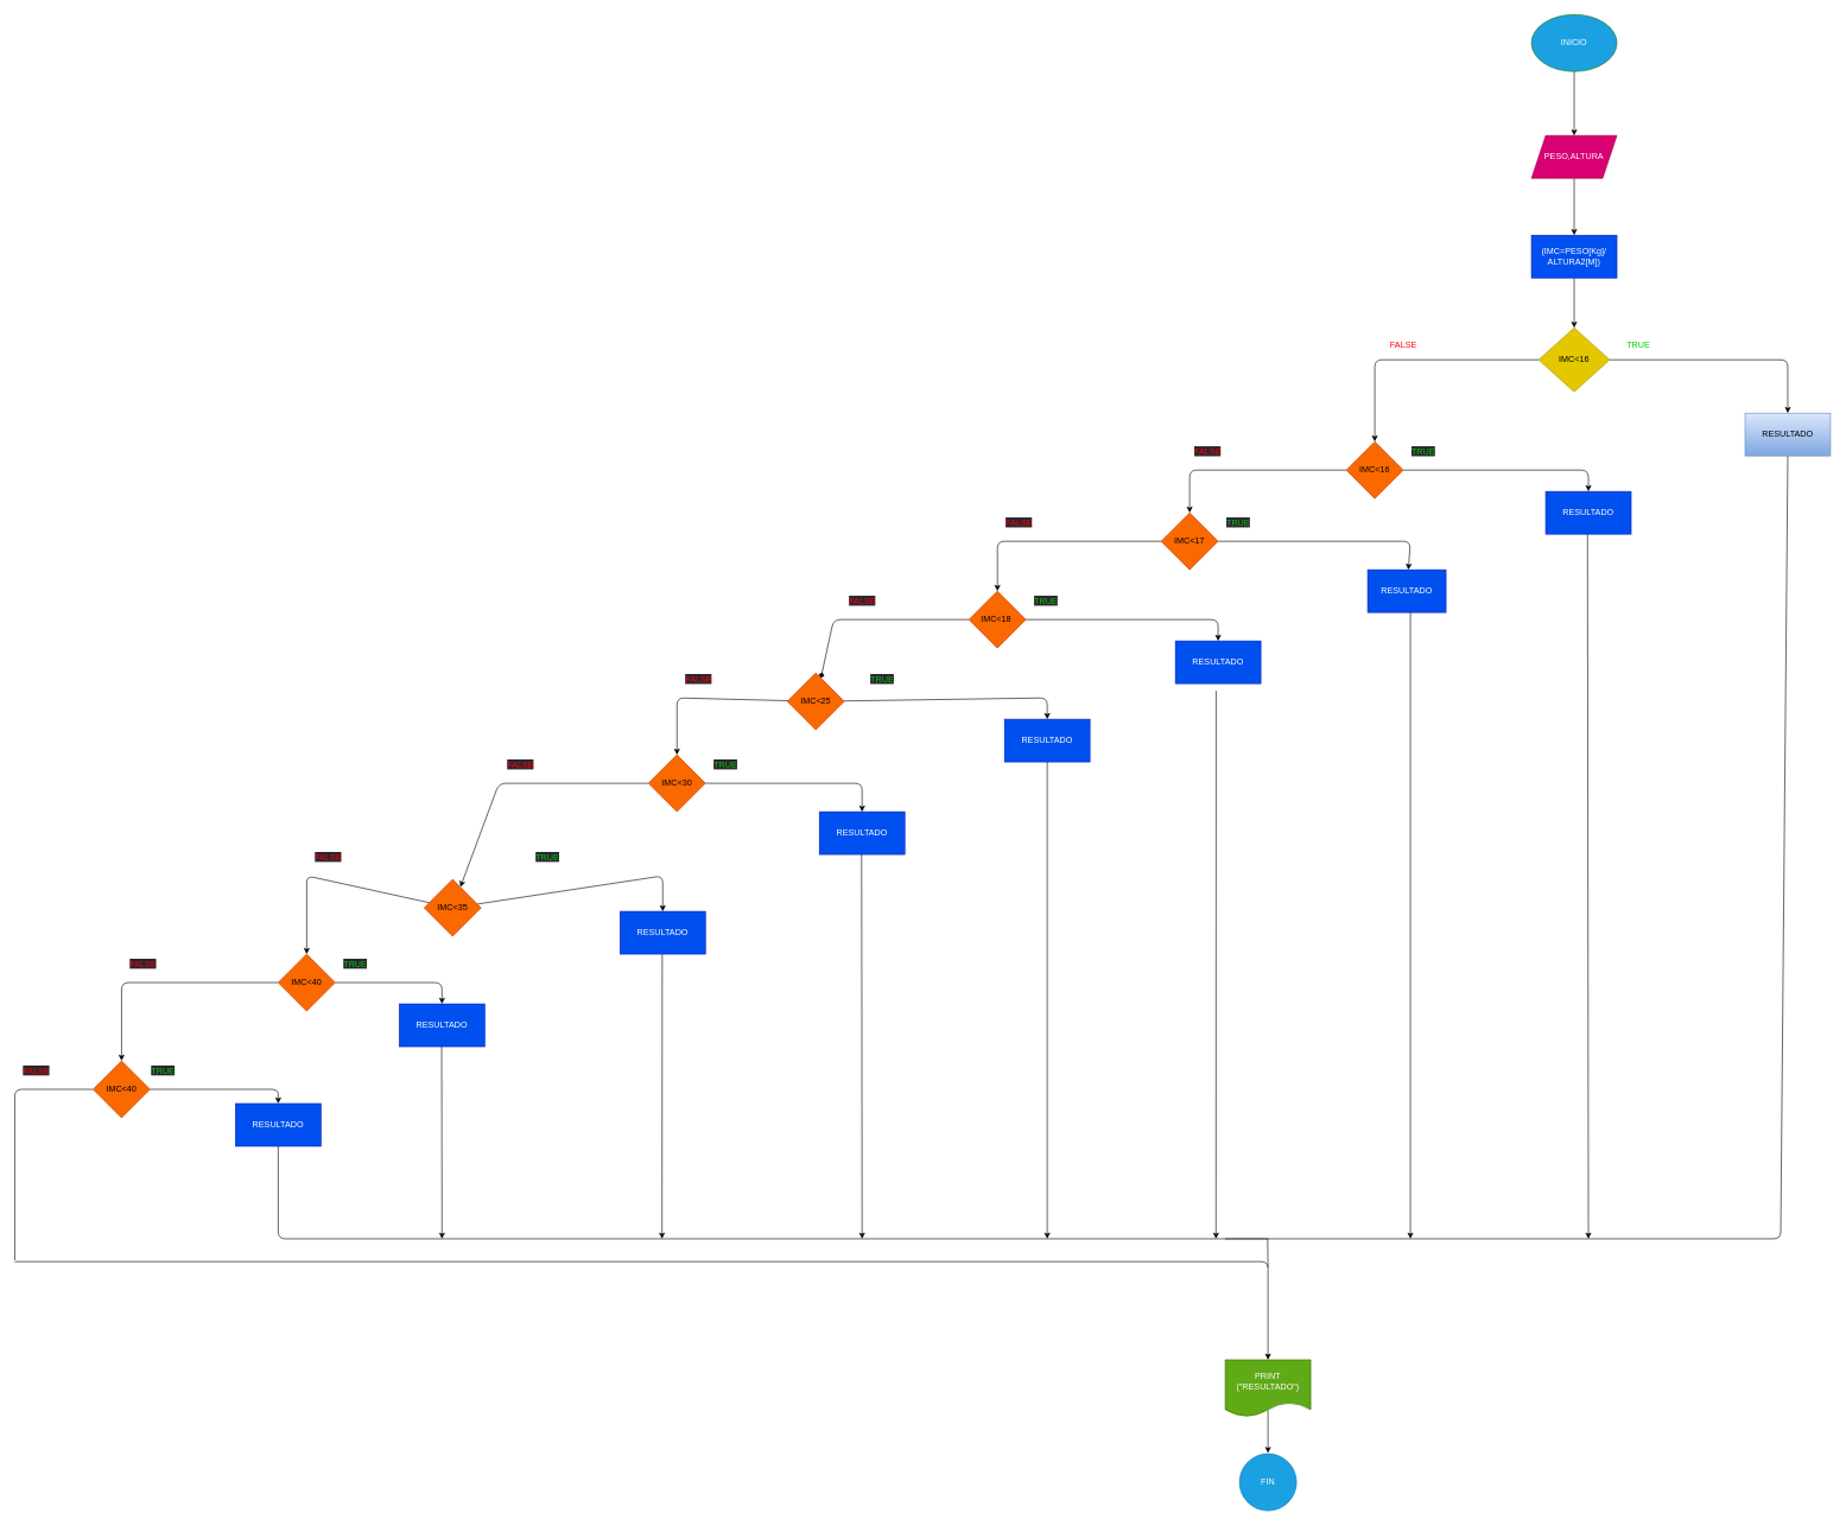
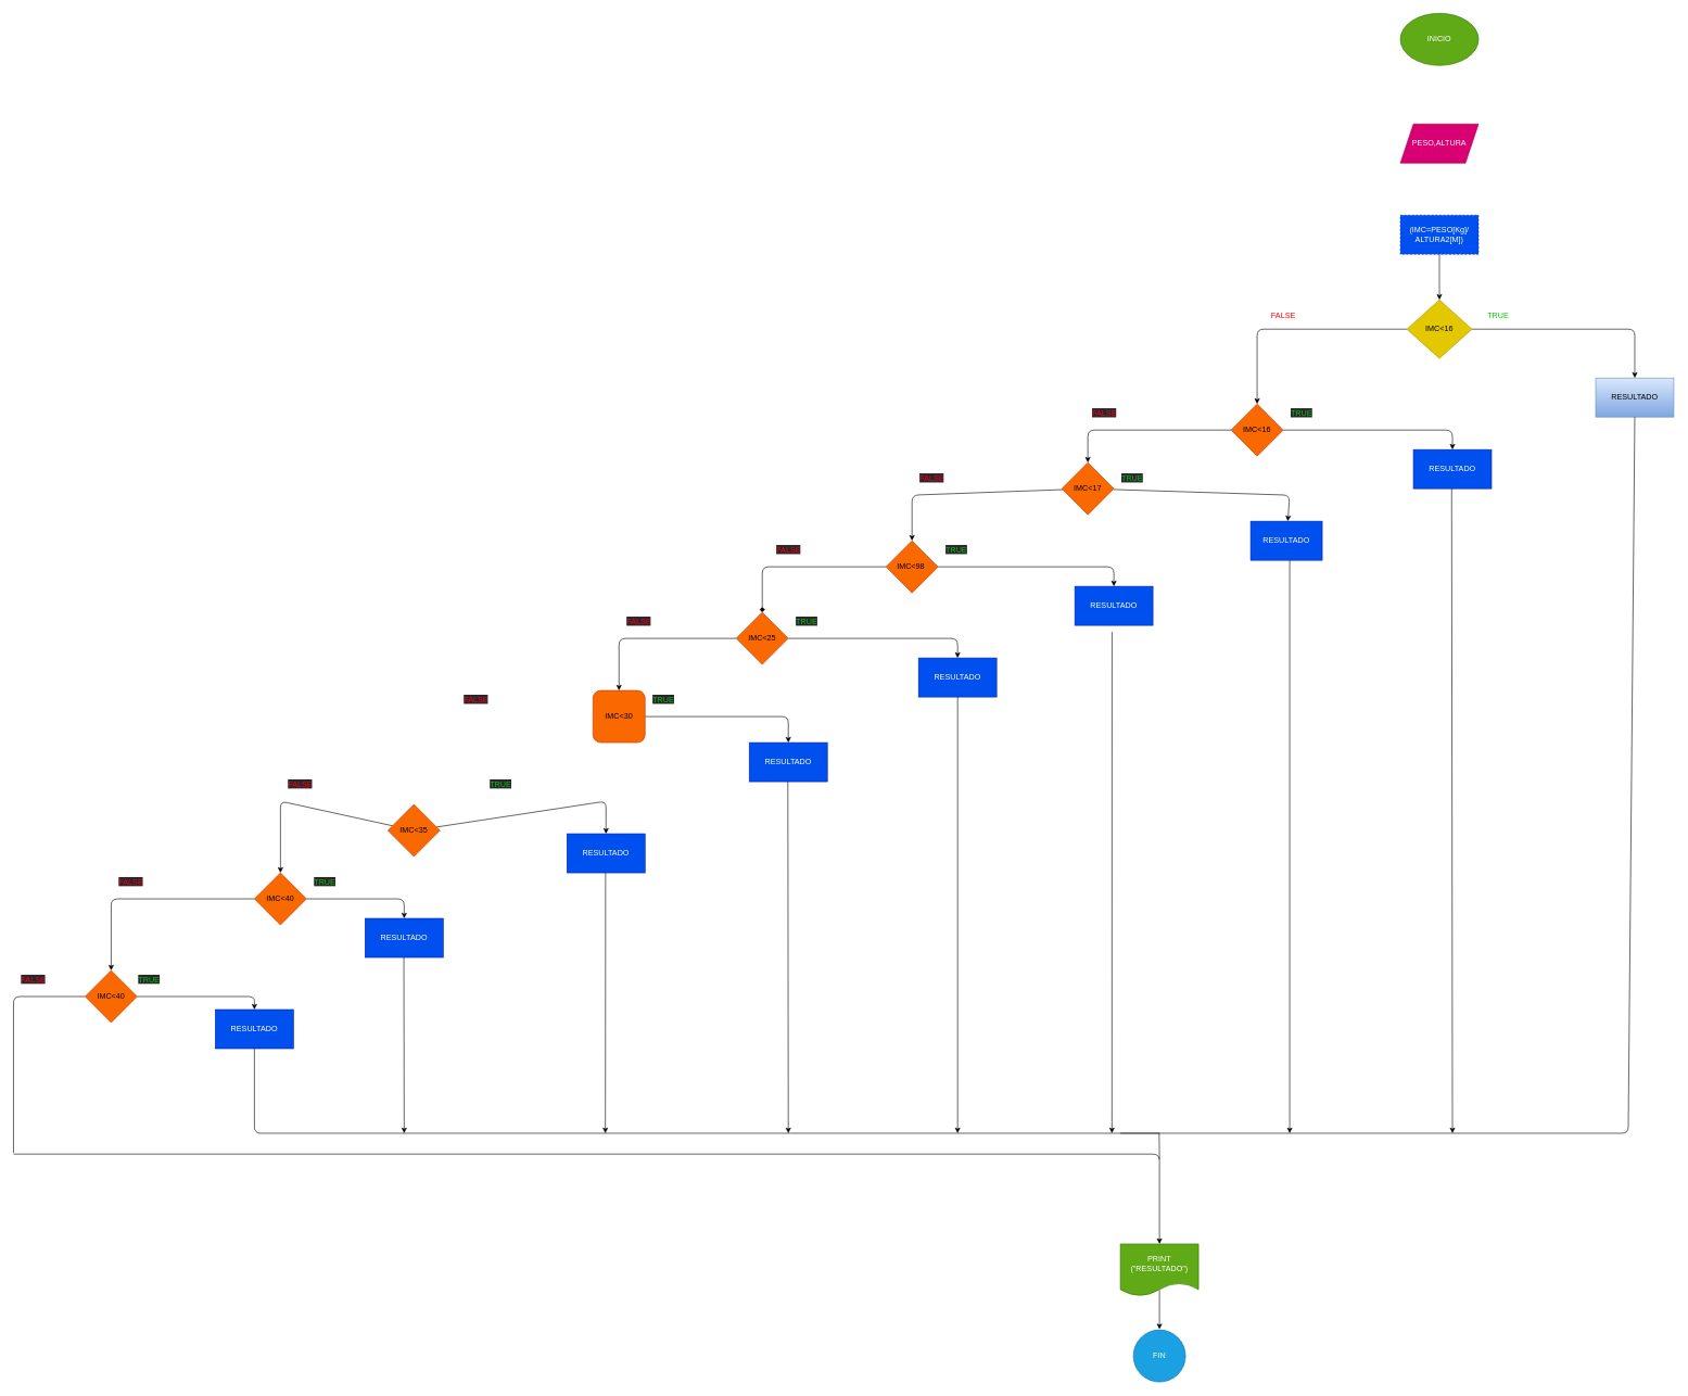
- <mxCell id="3" value="&lt;span style=&quot;white-space: pre;&quot;&gt;&#09;&lt;/span&gt;INICIO&amp;nbsp; &amp;nbsp; &amp;nbsp; &amp;nbsp;&amp;nbsp;" style="ellipse;whiteSpace=wrap;html=1;fillColor=#1ba1e2;fontColor=#ffffff;strokeColor=#2D7600;" vertex="1" parent="1"><mxGeometry x="2150" y="20" width="120" height="80" as="geometry" /></mxCell>
+ <mxCell id="3" value="&lt;span style=&quot;white-space: pre;&quot;&gt;&#09;&lt;/span&gt;INICIO&amp;nbsp; &amp;nbsp; &amp;nbsp; &amp;nbsp;&amp;nbsp;" style="ellipse;whiteSpace=wrap;html=1;fillColor=#60a917;fontColor=#ffffff;strokeColor=#2D7600;" vertex="1" parent="1"><mxGeometry x="2150" y="20" width="120" height="80" as="geometry" /></mxCell>
- <mxCell id="2" value="" style="edgeStyle=none;html=1;" edge="1" parent="1" source="3" target="5"><mxGeometry relative="1" as="geometry" /></mxCell>
- <mxCell id="4" value="" style="edgeStyle=none;html=1;" edge="1" parent="1" source="5" target="7"><mxGeometry relative="1" as="geometry" /></mxCell>
- <mxCell id="7" value="(IMC=PESO[Kg]/&lt;br&gt;ALTURA2[M])" style="whiteSpace=wrap;html=1;fillColor=#0050ef;strokeColor=#001DBC;fontColor=#ffffff;" vertex="1" parent="1"><mxGeometry x="2150" y="330" width="120" height="60" as="geometry" /></mxCell>
+ <mxCell id="7" value="(IMC=PESO[Kg]/&lt;br&gt;ALTURA2[M])" style="whiteSpace=wrap;html=1;fillColor=#0050ef;strokeColor=#001DBC;fontColor=#ffffff;dashed=1;" vertex="1" parent="1"><mxGeometry x="2150" y="330" width="120" height="60" as="geometry" /></mxCell>
- <mxCell id="17" value="IMC&amp;lt;17" style="rhombus;whiteSpace=wrap;html=1;fillColor=#fa6800;strokeColor=#C73500;fontColor=#000000;" vertex="1" parent="1"><mxGeometry x="1630" y="720" width="80" height="80" as="geometry" /></mxCell>
+ <mxCell id="17" value="IMC&amp;lt;17" style="rhombus;whiteSpace=wrap;html=1;fillColor=#fa6800;strokeColor=#C73500;fontColor=#000000;" vertex="1" parent="1"><mxGeometry x="1630" y="710" width="80" height="80" as="geometry" /></mxCell>
- <mxCell id="20" value="IMC&amp;lt;18&amp;nbsp;" style="rhombus;whiteSpace=wrap;html=1;fillColor=#fa6800;strokeColor=#C73500;fontColor=#000000;" vertex="1" parent="1"><mxGeometry x="1360" y="830" width="80" height="80" as="geometry" /></mxCell>
+ <mxCell id="20" value="IMC&amp;lt;98&amp;nbsp;" style="rhombus;whiteSpace=wrap;html=1;fillColor=#fa6800;strokeColor=#C73500;fontColor=#000000;" vertex="1" parent="1"><mxGeometry x="1360" y="830" width="80" height="80" as="geometry" /></mxCell>
- <mxCell id="23" value="IMC&amp;lt;25" style="rhombus;whiteSpace=wrap;html=1;fillColor=#fa6800;strokeColor=#C73500;fontColor=#000000;" vertex="1" parent="1"><mxGeometry x="1105" y="945" width="80" height="80" as="geometry" /></mxCell>
+ <mxCell id="23" value="IMC&amp;lt;25" style="rhombus;whiteSpace=wrap;html=1;fillColor=#fa6800;strokeColor=#C73500;fontColor=#000000;" vertex="1" parent="1"><mxGeometry x="1130" y="940" width="80" height="80" as="geometry" /></mxCell>
- <mxCell id="26" value="IMC&amp;lt;30" style="rhombus;whiteSpace=wrap;html=1;fillColor=#fa6800;strokeColor=#C73500;fontColor=#000000;" vertex="1" parent="1"><mxGeometry x="910" y="1060" width="80" height="80" as="geometry" /></mxCell>
+ <mxCell id="26" value="IMC&amp;lt;30" style="whiteSpace=wrap;html=1;fillColor=#fa6800;strokeColor=#C73500;fontColor=#000000;rounded=1;" vertex="1" parent="1"><mxGeometry x="910" y="1060" width="80" height="80" as="geometry" /></mxCell>
- <mxCell id="24" value="" style="edgeStyle=none;html=1;" edge="1" parent="1" source="26" target="29"><mxGeometry relative="1" as="geometry"><Array as="points"><mxPoint x="700" y="1100" /></Array></mxGeometry></mxCell>
